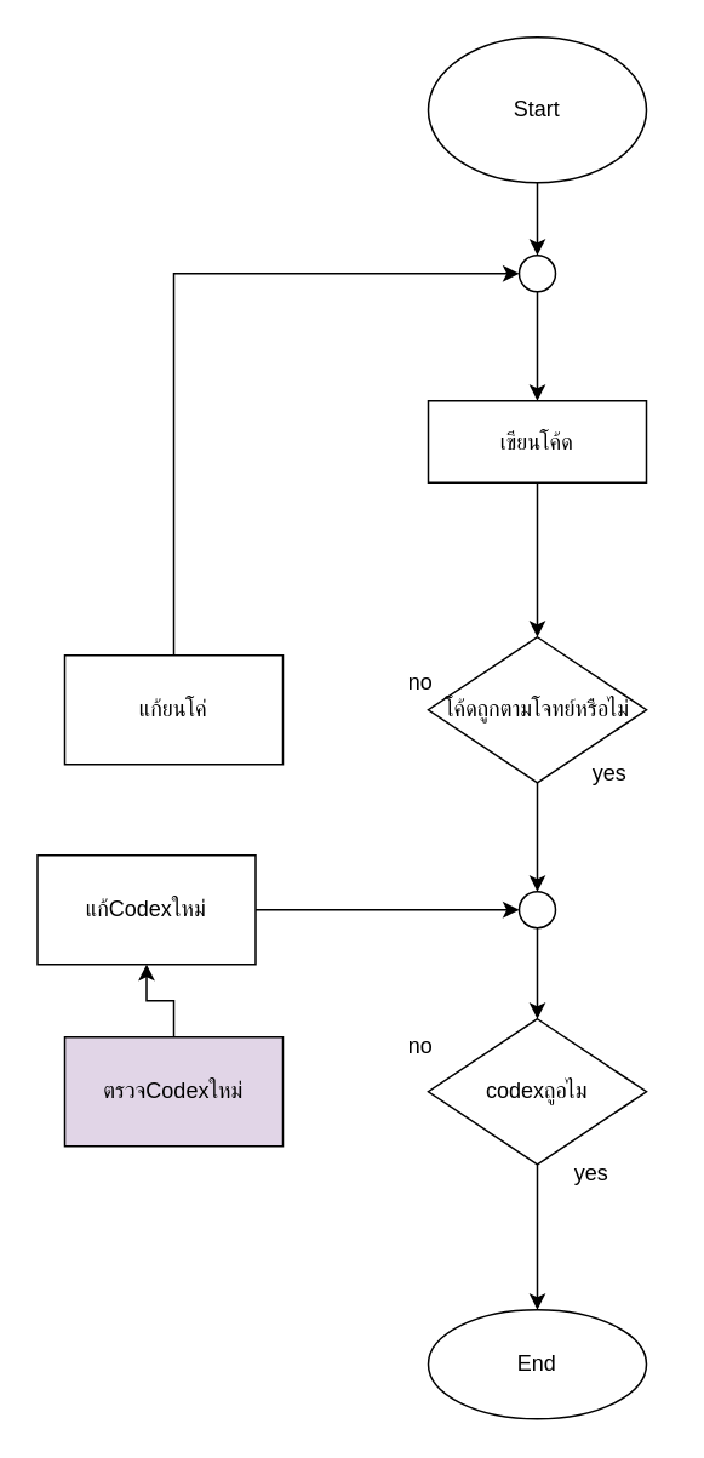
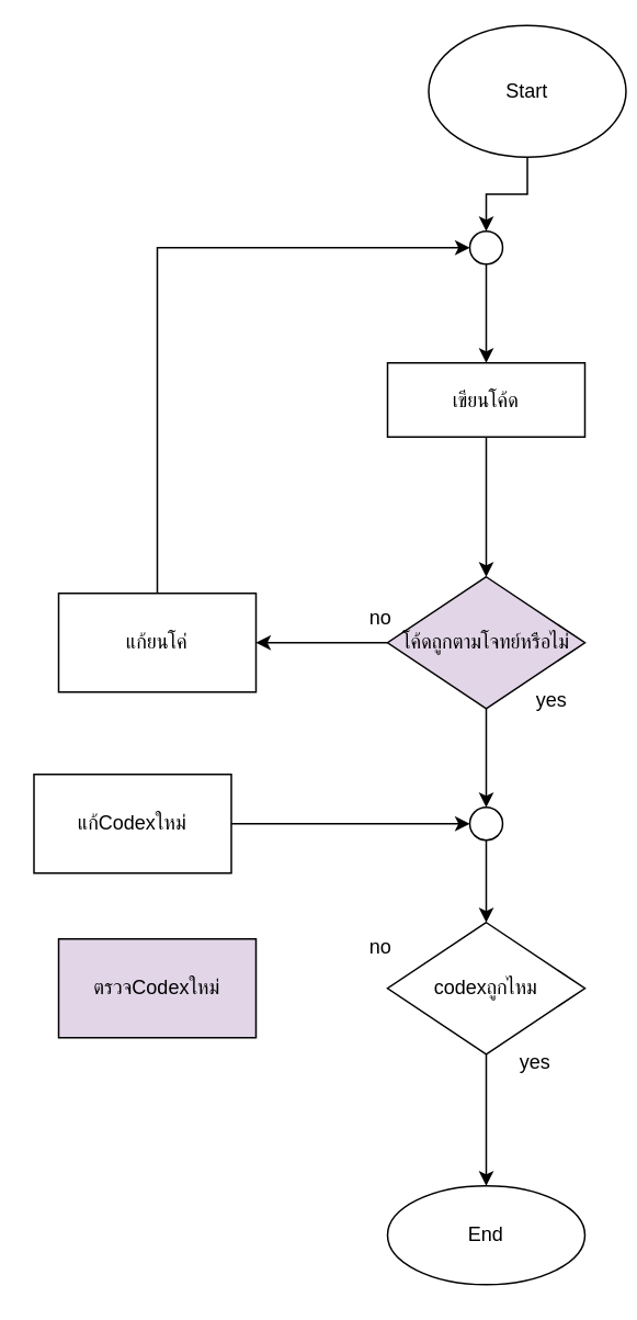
- <mxCell id="3" value="Start" style="ellipse;whiteSpace=wrap;html=1;" vertex="1" parent="1"><mxGeometry x="235" y="20" width="120" height="80" as="geometry" /></mxCell>
+ <mxCell id="3" value="Start" style="ellipse;whiteSpace=wrap;html=1;" vertex="1" parent="1"><mxGeometry x="260" y="15" width="120" height="80" as="geometry" /></mxCell>
+ <mxCell id="6" value="" style="edgeStyle=orthogonalEdgeStyle;rounded=0;orthogonalLoop=1;jettySize=auto;html=1;" edge="1" parent="1" source="8" target="10"><mxGeometry relative="1" as="geometry" /></mxCell>
- <mxCell id="8" value="โค้ดถูกตามโจทย์หรือไม่" style="rhombus;whiteSpace=wrap;html=1;" vertex="1" parent="1"><mxGeometry x="235" y="350" width="120" height="80" as="geometry" /></mxCell>
+ <mxCell id="8" value="โค้ดถูกตามโจทย์หรือไม่" style="rhombus;whiteSpace=wrap;html=1;fillColor=#e1d5e7;" vertex="1" parent="1"><mxGeometry x="235" y="350" width="120" height="80" as="geometry" /></mxCell>
- <mxCell id="20" value="" style="edgeStyle=orthogonalEdgeStyle;rounded=0;orthogonalLoop=1;jettySize=auto;html=1;" edge="1" parent="1" source="21" target="25"><mxGeometry relative="1" as="geometry" /></mxCell>
- <mxCell id="17" value="codexถูอไม" style="rhombus;whiteSpace=wrap;html=1;" vertex="1" parent="1"><mxGeometry x="235" y="560" width="120" height="80" as="geometry" /></mxCell>
+ <mxCell id="17" value="codexถูกไหม" style="rhombus;whiteSpace=wrap;html=1;" vertex="1" parent="1"><mxGeometry x="235" y="560" width="120" height="80" as="geometry" /></mxCell>
